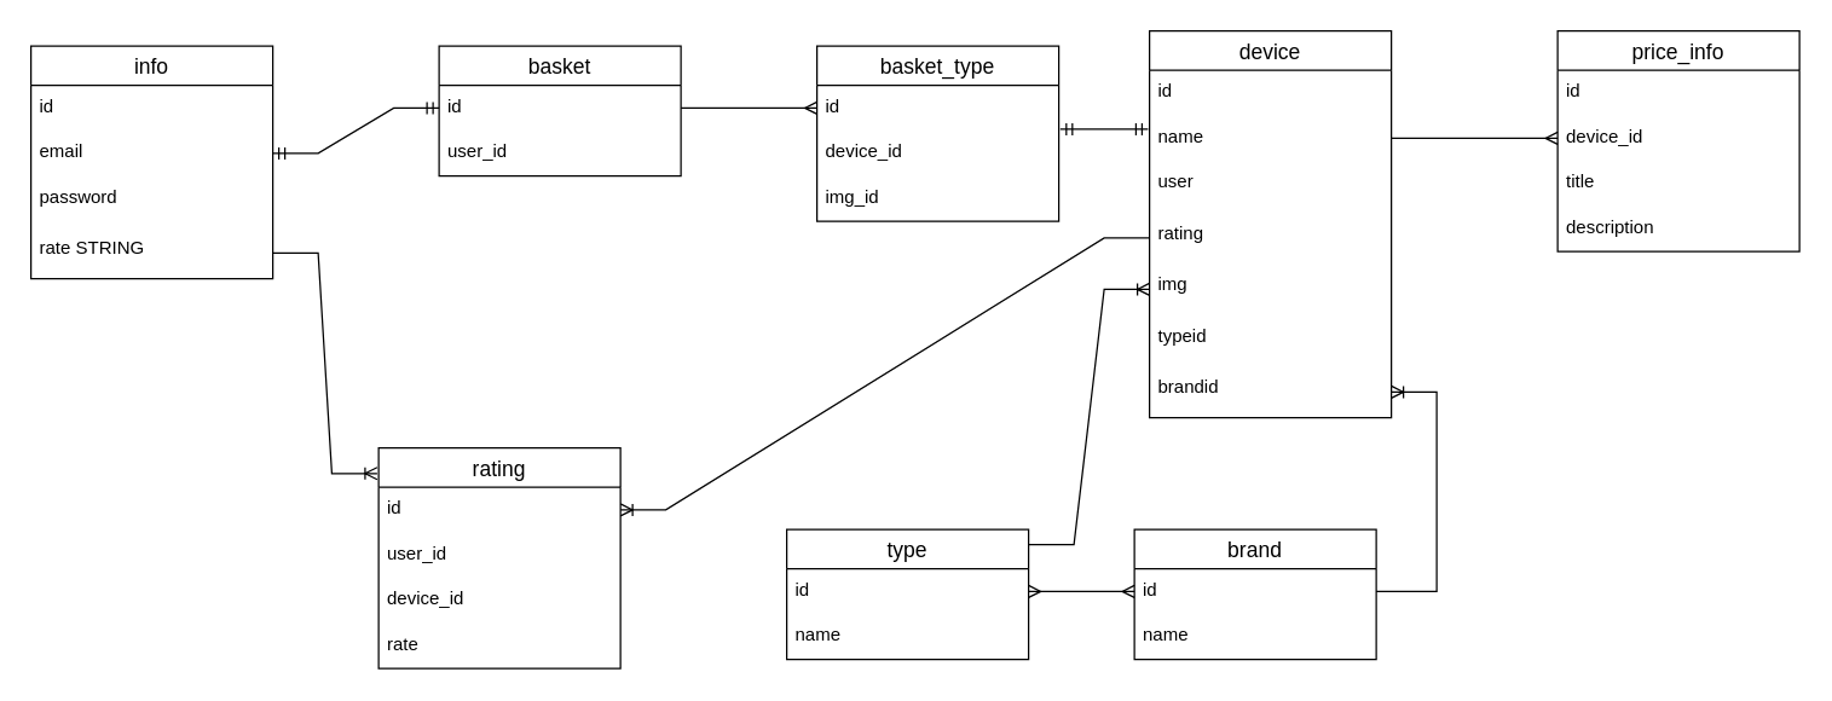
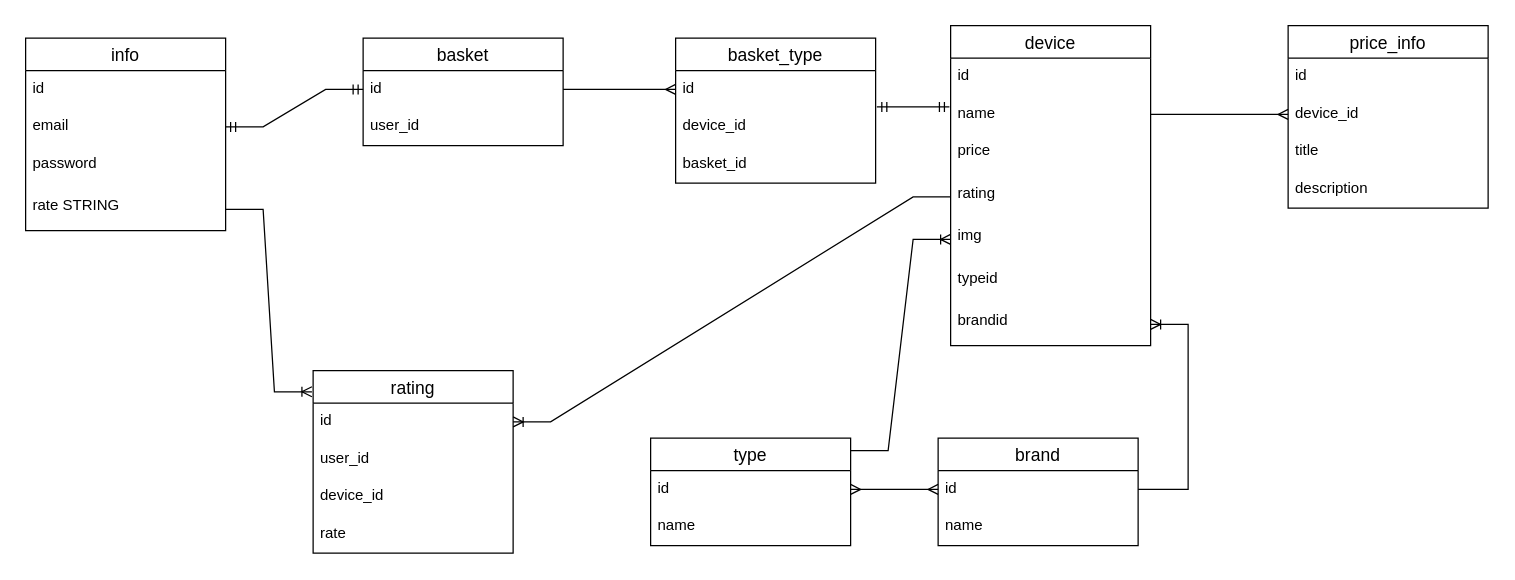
- <mxCell id="14" value="user" style="text;strokeColor=none;fillColor=none;spacingLeft=4;spacingRight=4;overflow=hidden;rotatable=0;points=[[0,0.5],[1,0.5]];portConstraint=eastwest;fontSize=12;" vertex="1" parent="11"><mxGeometry y="86" width="160" height="34" as="geometry" /></mxCell>
+ <mxCell id="14" value="price" style="text;strokeColor=none;fillColor=none;spacingLeft=4;spacingRight=4;overflow=hidden;rotatable=0;points=[[0,0.5],[1,0.5]];portConstraint=eastwest;fontSize=12;" vertex="1" parent="11"><mxGeometry y="86" width="160" height="34" as="geometry" /></mxCell>
- <mxCell id="37" value="img_id" style="text;strokeColor=none;fillColor=none;spacingLeft=4;spacingRight=4;overflow=hidden;rotatable=0;points=[[0,0.5],[1,0.5]];portConstraint=eastwest;fontSize=12;" vertex="1" parent="34"><mxGeometry y="86" width="160" height="30" as="geometry" /></mxCell>
+ <mxCell id="37" value="basket_id" style="text;strokeColor=none;fillColor=none;spacingLeft=4;spacingRight=4;overflow=hidden;rotatable=0;points=[[0,0.5],[1,0.5]];portConstraint=eastwest;fontSize=12;" vertex="1" parent="34"><mxGeometry y="86" width="160" height="30" as="geometry" /></mxCell>
